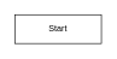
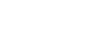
- <mxCell id="2" value="Start" style="rounded=0;whiteSpace=wrap;html=1;strokeColor=#000000;" vertex="1" parent="1"><mxGeometry x="20" y="20" width="120" height="40" as="geometry" /></mxCell>
